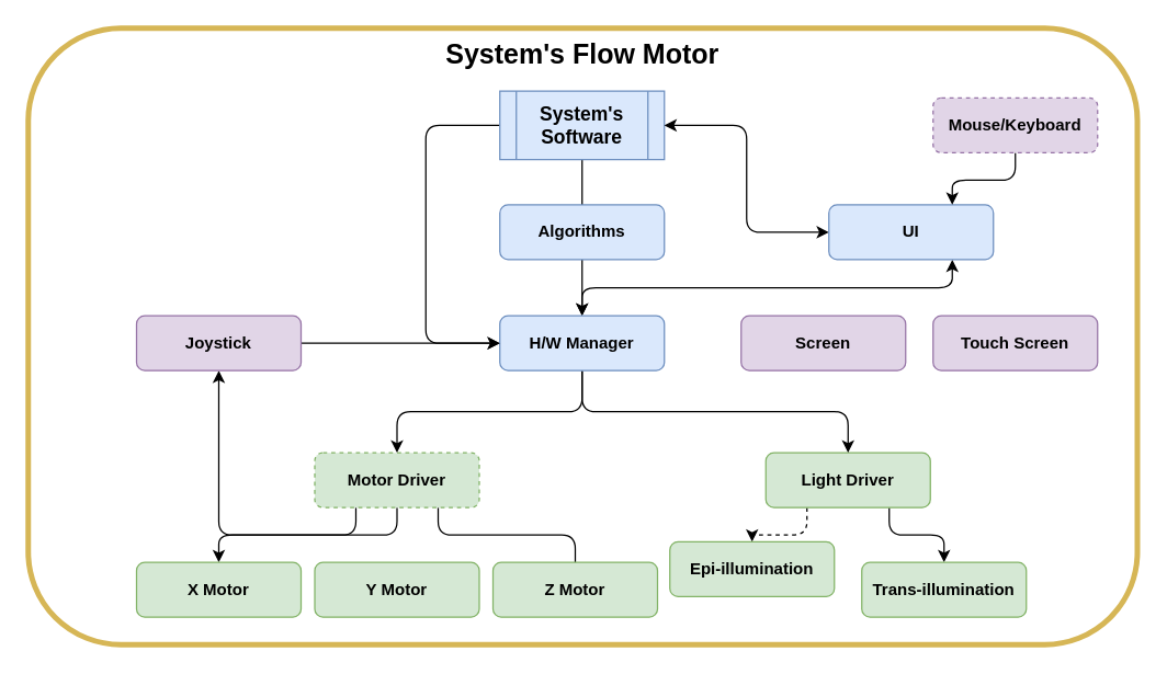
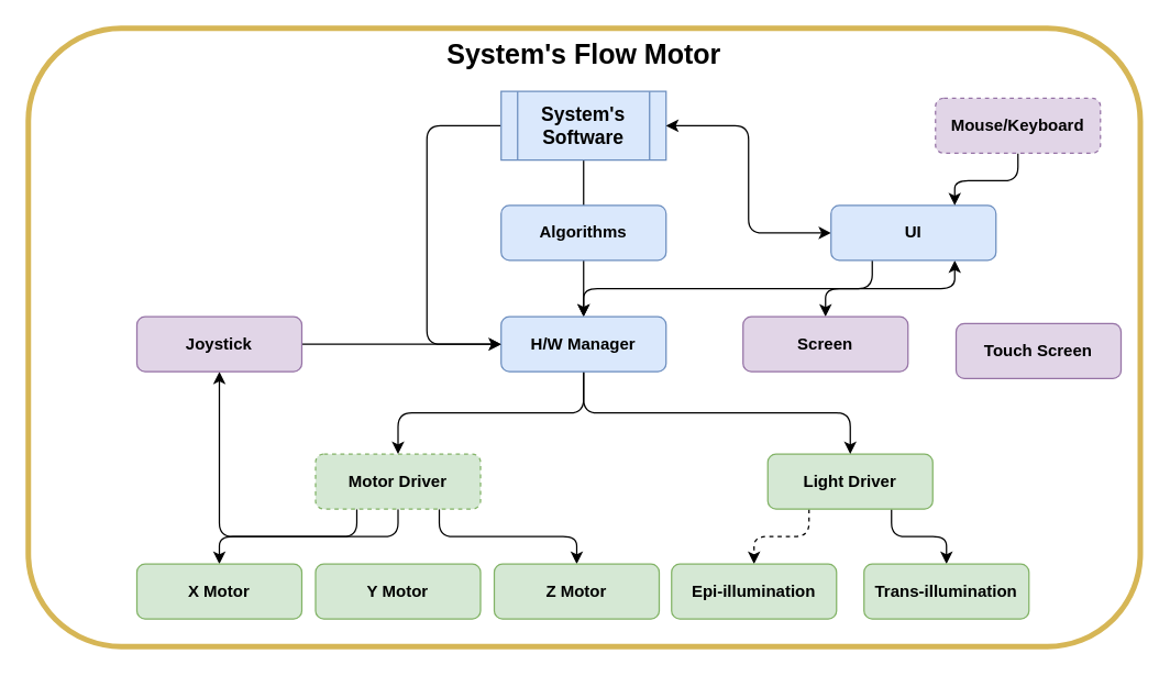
+ <mxCell id="8" style="edgeStyle=orthogonalEdgeStyle;rounded=1;orthogonalLoop=1;jettySize=auto;html=1;exitX=0.25;exitY=1;exitDx=0;exitDy=0;" parent="1" source="11" target="32" edge="1"><mxGeometry relative="1" as="geometry" /></mxCell>
- <mxCell id="22" value="&lt;b&gt;Touch Screen&lt;br&gt;&lt;/b&gt;" style="rounded=1;whiteSpace=wrap;html=1;fontSize=12;glass=0;strokeWidth=1;shadow=0;fillColor=#e1d5e7;strokeColor=#9673a6;" parent="1" vertex="1"><mxGeometry x="680" y="230" width="120" height="40" as="geometry" /></mxCell>
+ <mxCell id="22" value="&lt;b&gt;Touch Screen&lt;br&gt;&lt;/b&gt;" style="rounded=1;whiteSpace=wrap;html=1;fontSize=12;glass=0;strokeWidth=1;shadow=0;fillColor=#e1d5e7;strokeColor=#9673a6;" parent="1" vertex="1"><mxGeometry x="695" y="235" width="120" height="40" as="geometry" /></mxCell>
- <mxCell id="13" style="edgeStyle=orthogonalEdgeStyle;rounded=1;orthogonalLoop=1;jettySize=auto;html=1;exitX=0.75;exitY=1;exitDx=0;exitDy=0;entryX=0.5;entryY=0;entryDx=0;entryDy=0;endArrow=none;" parent="1" source="15" target="25" edge="1"><mxGeometry relative="1" as="geometry" /></mxCell>
+ <mxCell id="13" style="edgeStyle=orthogonalEdgeStyle;rounded=1;orthogonalLoop=1;jettySize=auto;html=1;exitX=0.75;exitY=1;exitDx=0;exitDy=0;entryX=0.5;entryY=0;entryDx=0;entryDy=0;" parent="1" source="15" target="25" edge="1"><mxGeometry relative="1" as="geometry" /></mxCell>
- <mxCell id="27" value="&lt;b&gt;Epi-illumination&lt;/b&gt;" style="rounded=1;whiteSpace=wrap;html=1;fontSize=12;glass=0;strokeWidth=1;shadow=0;fillColor=#d5e8d4;strokeColor=#82b366;" parent="1" vertex="1"><mxGeometry x="488" y="395" width="120" height="40" as="geometry" /></mxCell>
+ <mxCell id="27" value="&lt;b&gt;Epi-illumination&lt;/b&gt;" style="rounded=1;whiteSpace=wrap;html=1;fontSize=12;glass=0;strokeWidth=1;shadow=0;fillColor=#d5e8d4;strokeColor=#82b366;" parent="1" vertex="1"><mxGeometry x="488" y="410" width="120" height="40" as="geometry" /></mxCell>
